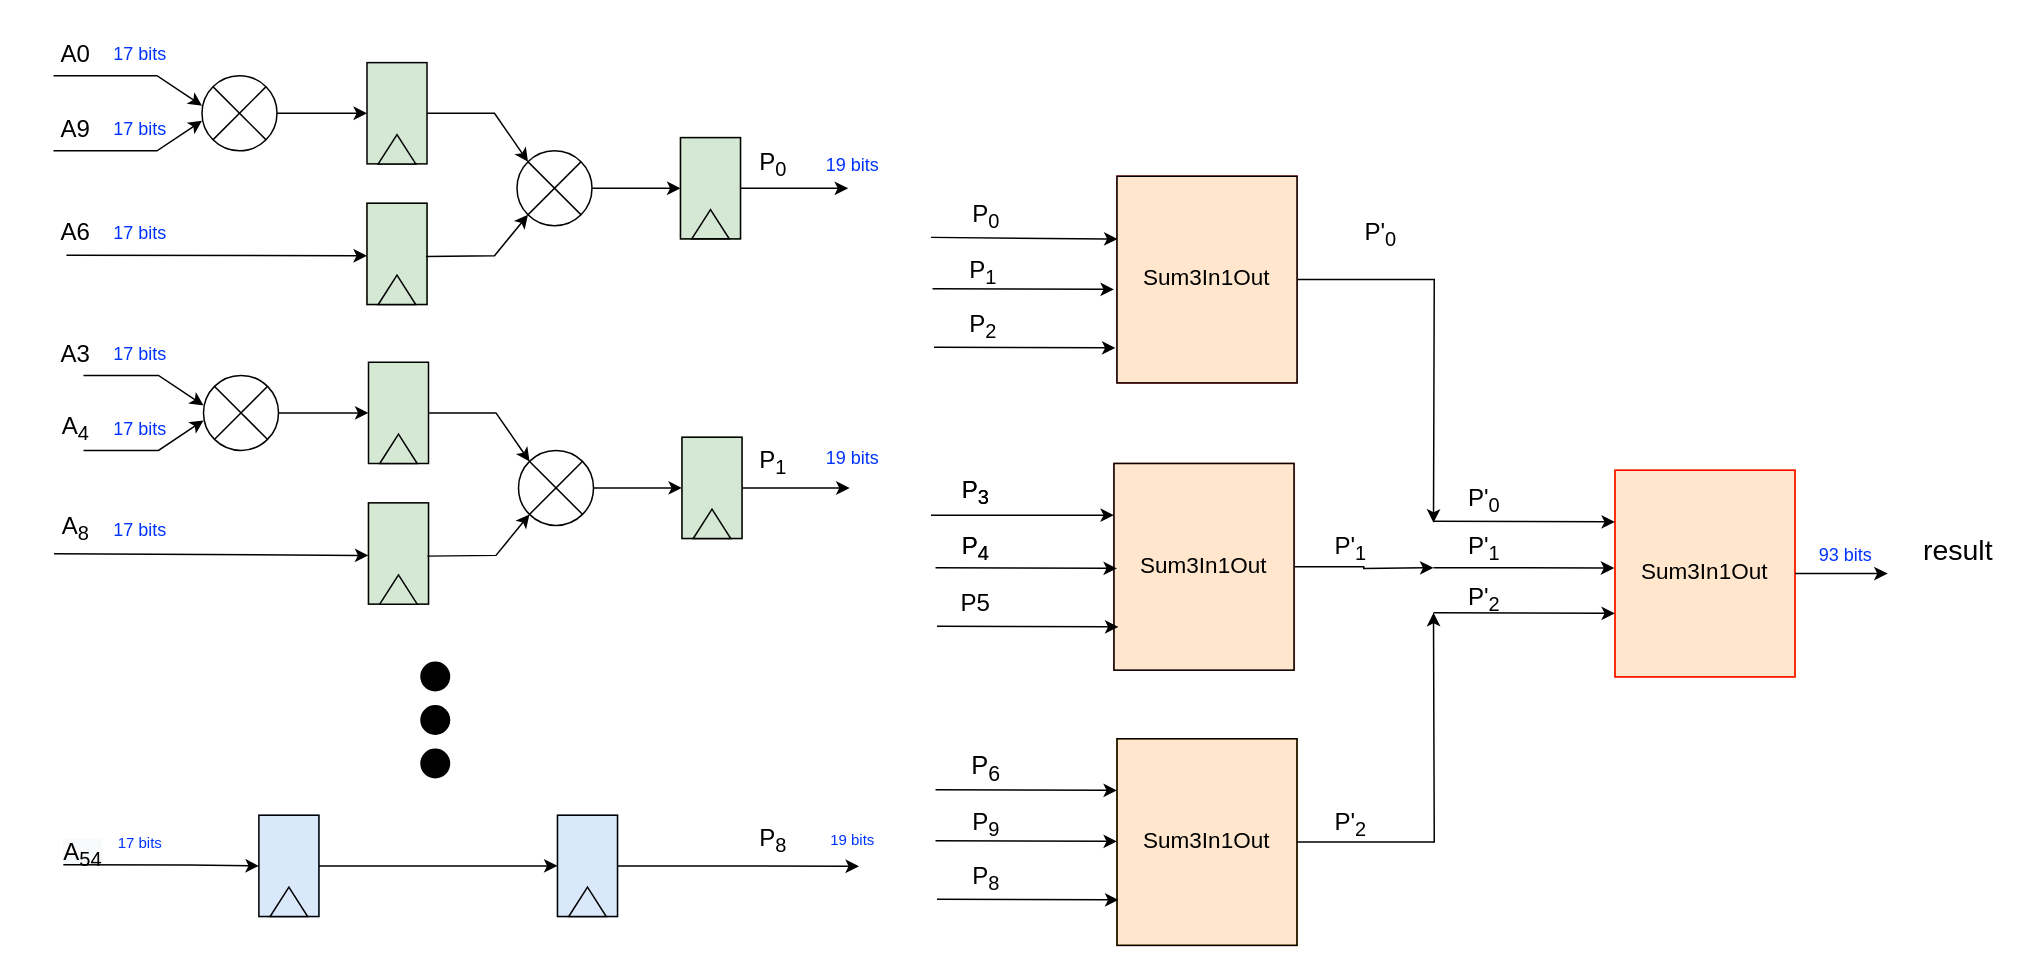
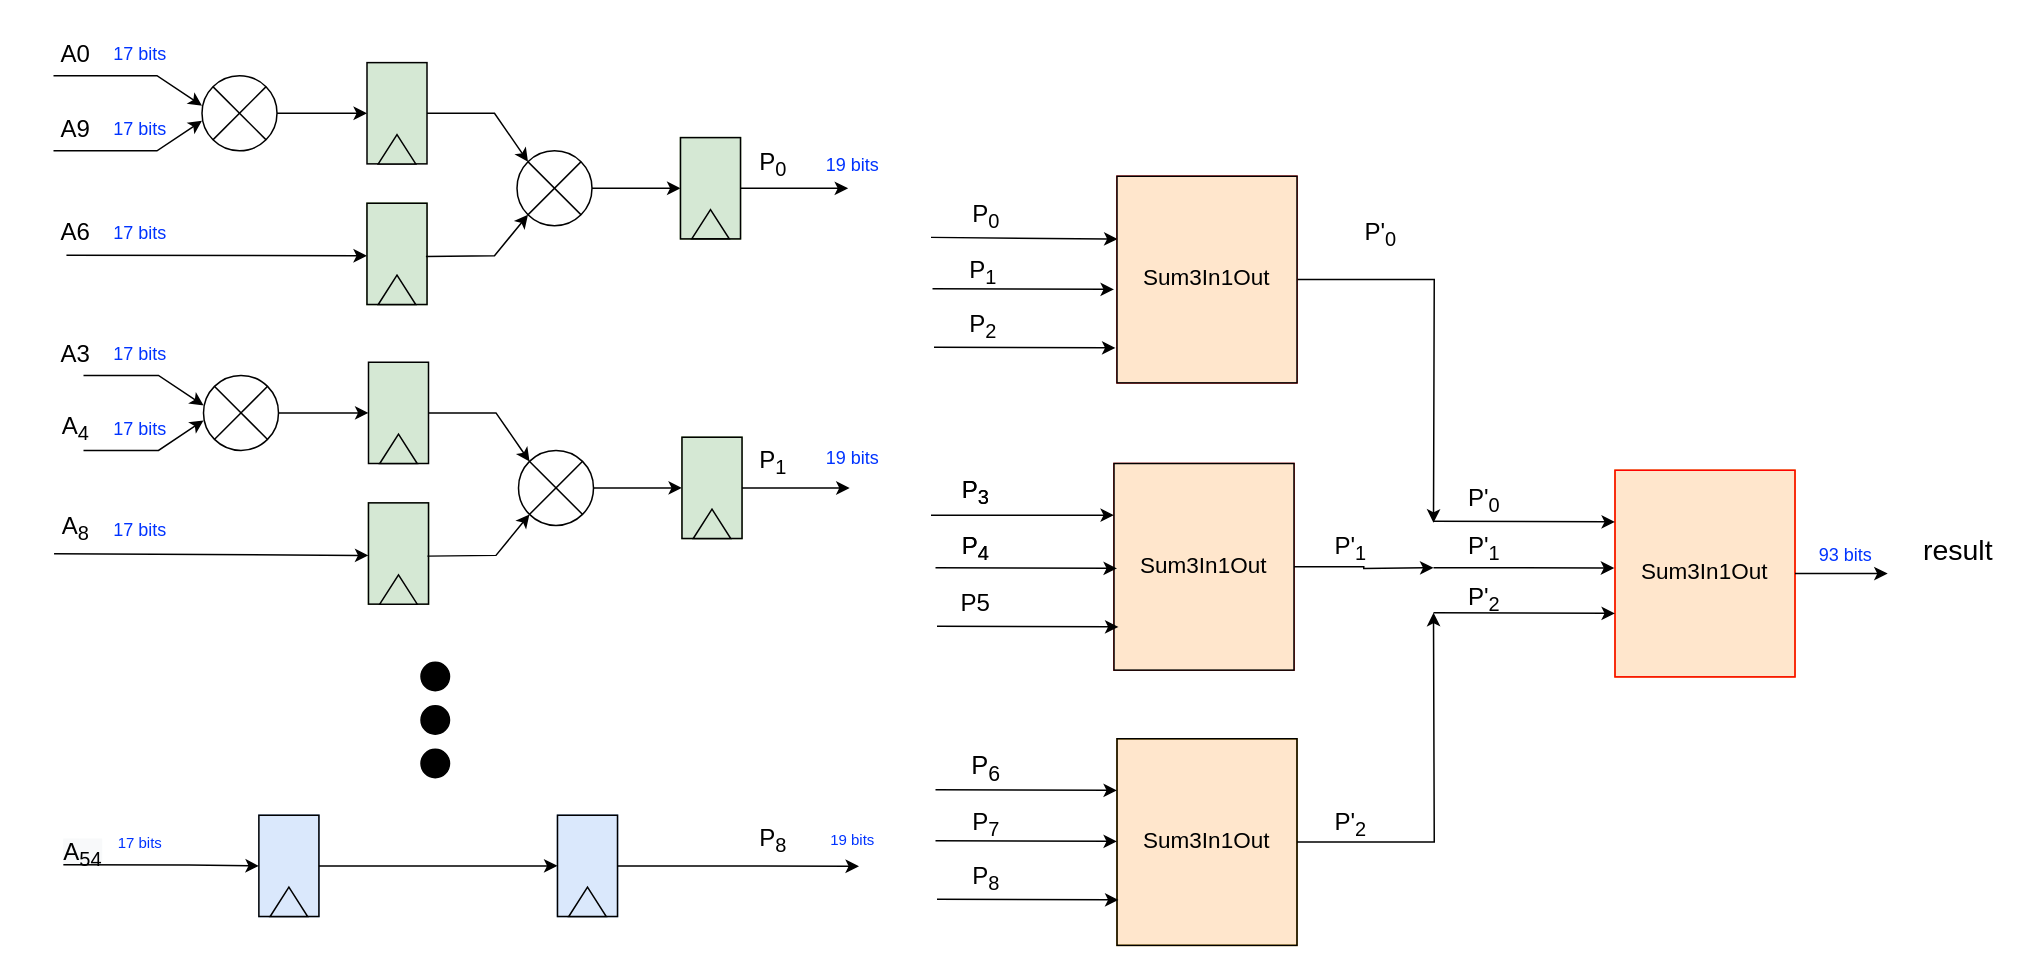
- <mxCell id="96" value="&lt;font style=&quot;font-size: 16px;&quot;&gt;P&lt;sub style=&quot;&quot;&gt;9&lt;/sub&gt;&lt;/font&gt;" style="text;html=1;strokeColor=none;fillColor=none;align=center;verticalAlign=middle;whiteSpace=wrap;rounded=0;fontSize=15;fontColor=#000000;" parent="1" vertex="1"><mxGeometry x="627" y="534" width="60" height="30" as="geometry" /></mxCell>
+ <mxCell id="96" value="&lt;font style=&quot;font-size: 16px;&quot;&gt;P&lt;sub style=&quot;&quot;&gt;7&lt;/sub&gt;&lt;/font&gt;" style="text;html=1;strokeColor=none;fillColor=none;align=center;verticalAlign=middle;whiteSpace=wrap;rounded=0;fontSize=15;fontColor=#000000;" parent="1" vertex="1"><mxGeometry x="627" y="534" width="60" height="30" as="geometry" /></mxCell>
